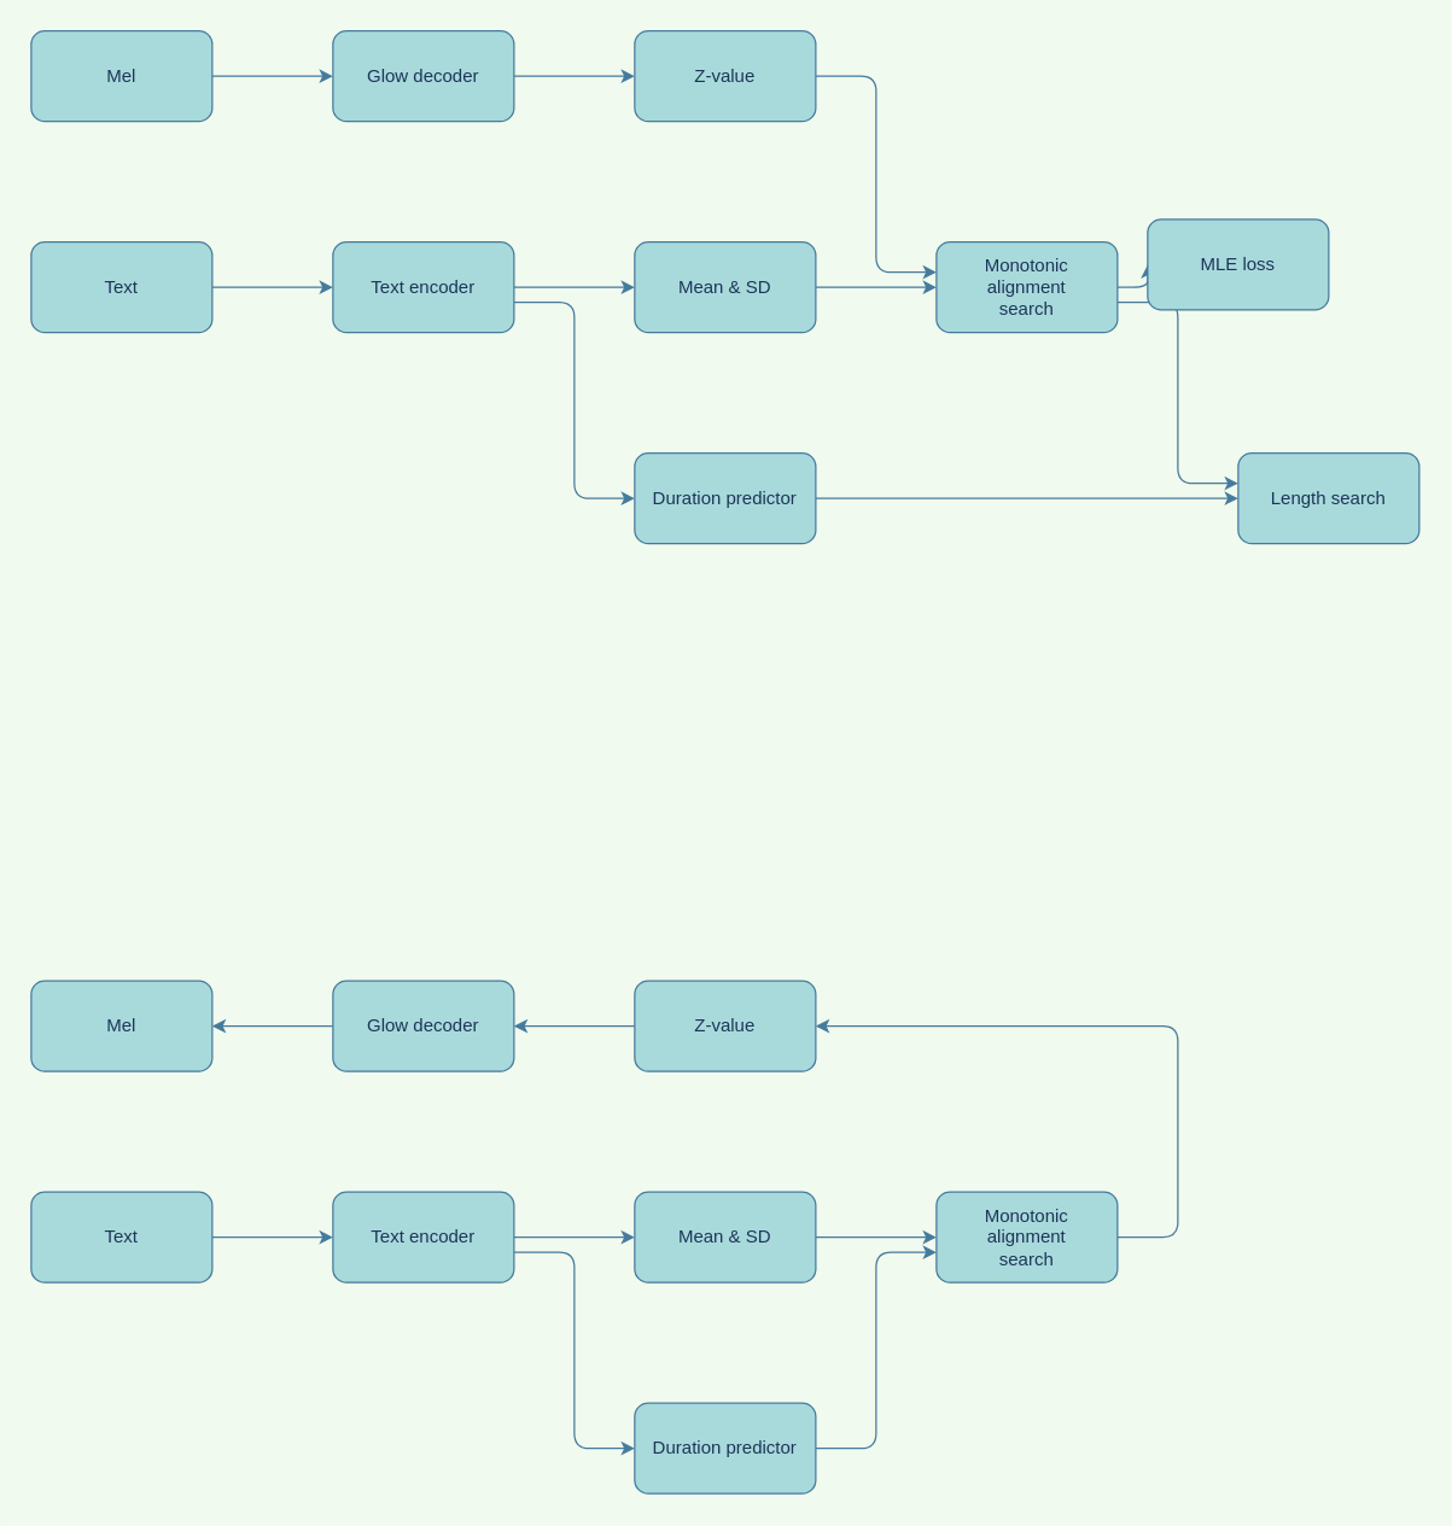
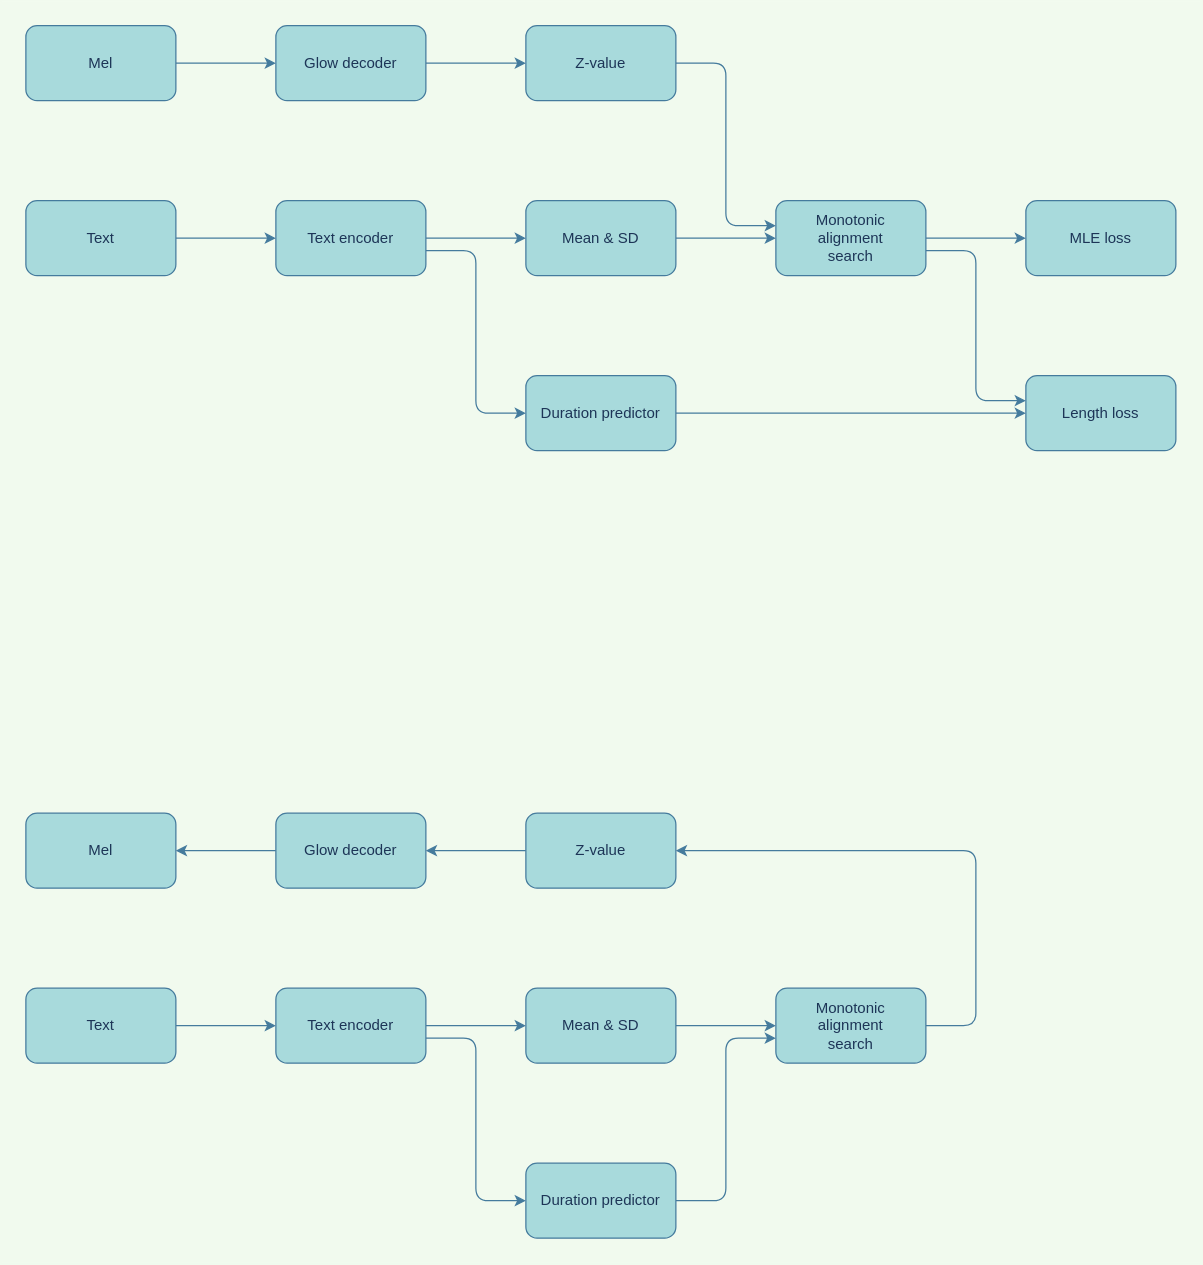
- <mxCell id="20" value="MLE loss" style="whiteSpace=wrap;html=1;rounded=1;fillColor=#A8DADC;strokeColor=#457B9D;fontColor=#1D3557;" parent="1" vertex="1"><mxGeometry x="760" y="145" width="120" height="60" as="geometry" /></mxCell>
+ <mxCell id="20" value="MLE loss" style="whiteSpace=wrap;html=1;rounded=1;fillColor=#A8DADC;strokeColor=#457B9D;fontColor=#1D3557;" parent="1" vertex="1"><mxGeometry x="820" y="160" width="120" height="60" as="geometry" /></mxCell>
- <mxCell id="21" value="Length search" style="whiteSpace=wrap;html=1;rounded=1;fillColor=#A8DADC;strokeColor=#457B9D;fontColor=#1D3557;" parent="1" vertex="1"><mxGeometry x="820" y="300" width="120" height="60" as="geometry" /></mxCell>
+ <mxCell id="21" value="Length loss" style="whiteSpace=wrap;html=1;rounded=1;fillColor=#A8DADC;strokeColor=#457B9D;fontColor=#1D3557;" parent="1" vertex="1"><mxGeometry x="820" y="300" width="120" height="60" as="geometry" /></mxCell>
